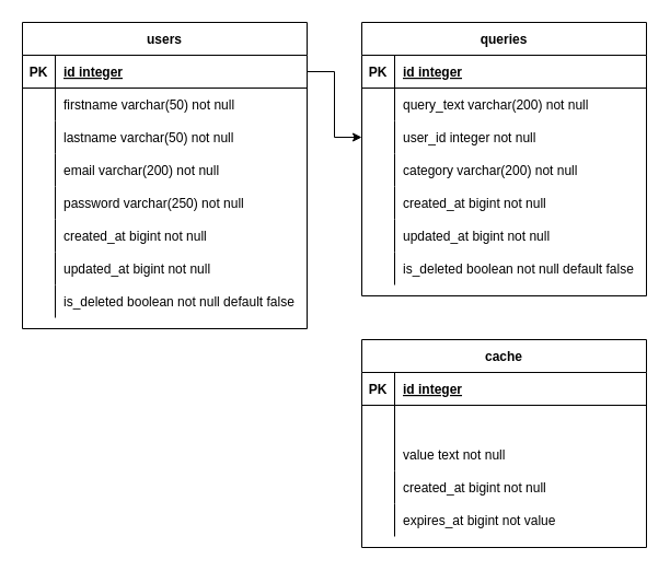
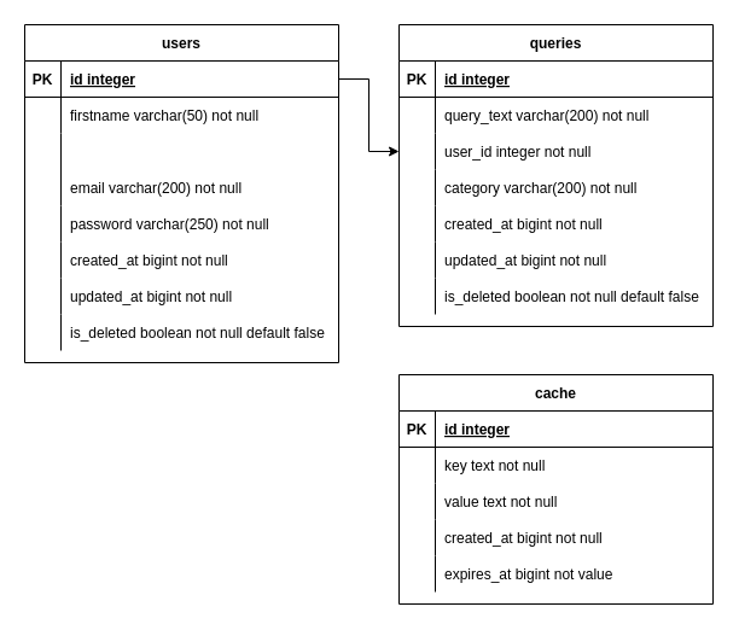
- <mxCell id="11" value="lastname varchar(50) not null" style="shape=partialRectangle;overflow=hidden;connectable=0;fillColor=none;top=0;left=0;bottom=0;right=0;align=left;spacingLeft=6;" parent="9" vertex="1"><mxGeometry x="30" width="230" height="30" as="geometry" /></mxCell>
+ <mxCell id="55" value="key text not null" style="shape=partialRectangle;overflow=hidden;connectable=0;fillColor=none;top=0;left=0;bottom=0;right=0;align=left;spacingLeft=6;" parent="53" vertex="1"><mxGeometry x="30" width="230" height="30" as="geometry" /></mxCell>
